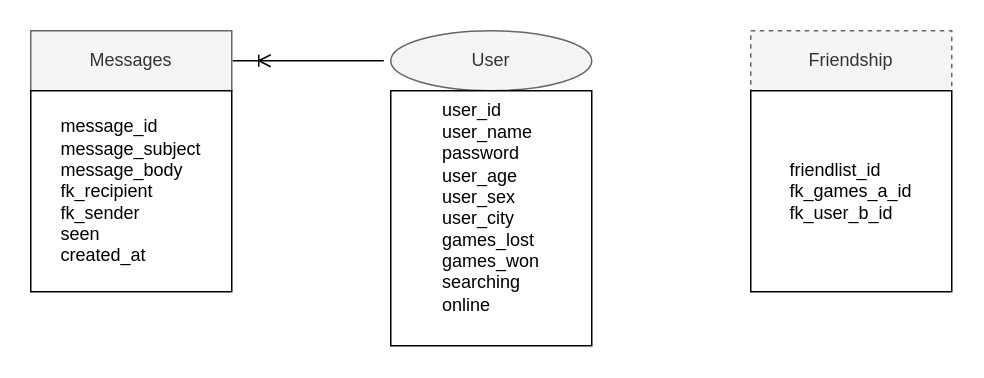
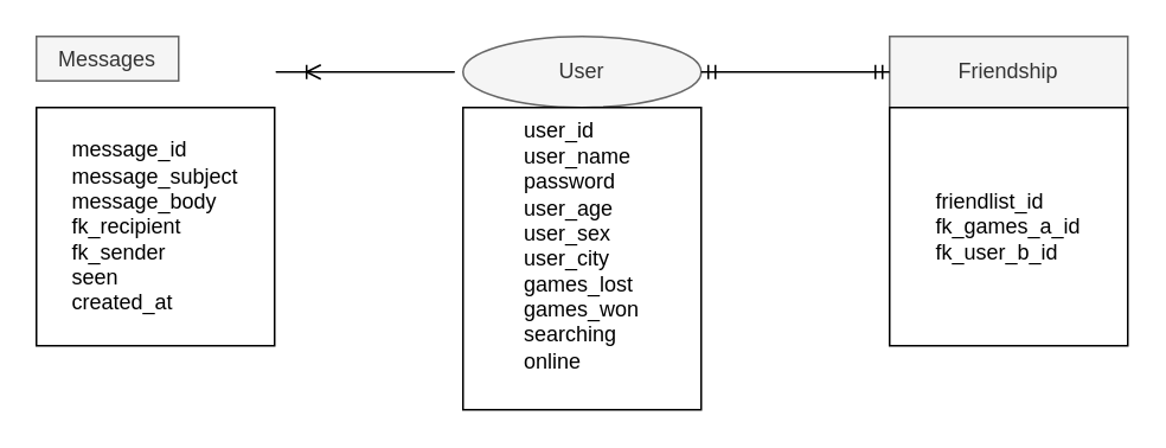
- <mxCell id="2" value="Messages" style="rounded=0;whiteSpace=wrap;html=1;fillColor=#f5f5f5;strokeColor=#666666;fontColor=#333333;" vertex="1" parent="1"><mxGeometry x="20" y="20" width="134" height="40" as="geometry" /></mxCell>
+ <mxCell id="2" value="Messages" style="rounded=0;whiteSpace=wrap;html=1;fillColor=#f5f5f5;strokeColor=#666666;fontColor=#333333;" vertex="1" parent="1"><mxGeometry x="20" y="20" width="80" height="25" as="geometry" /></mxCell>
+ <mxCell id="9" value="" style="edgeStyle=entityRelationEdgeStyle;fontSize=12;html=1;endArrow=ERmandOne;startArrow=ERmandOne;entryX=0;entryY=0.5;entryDx=0;entryDy=0;exitX=1;exitY=0.5;exitDx=0;exitDy=0;" edge="1" parent="1" source="4" target="6"><mxGeometry width="100" height="100" relative="1" as="geometry"><mxPoint x="24" y="350" as="sourcePoint" /><mxPoint x="124" y="250" as="targetPoint" /></mxGeometry></mxCell>
- <mxCell id="6" value="Friendship" style="rounded=0;whiteSpace=wrap;html=1;fillColor=#f5f5f5;strokeColor=#666666;fontColor=#333333;dashed=1;" vertex="1" parent="1"><mxGeometry x="500" y="20" width="134" height="40" as="geometry" /></mxCell>
+ <mxCell id="6" value="Friendship" style="rounded=0;whiteSpace=wrap;html=1;fillColor=#f5f5f5;strokeColor=#666666;fontColor=#333333;" vertex="1" parent="1"><mxGeometry x="500" y="20" width="134" height="40" as="geometry" /></mxCell>
